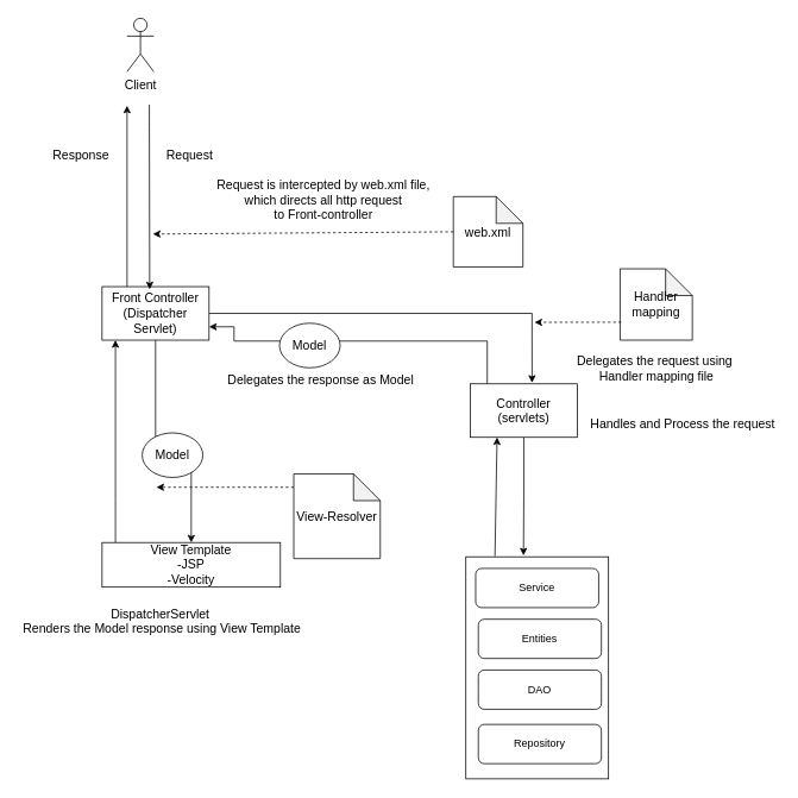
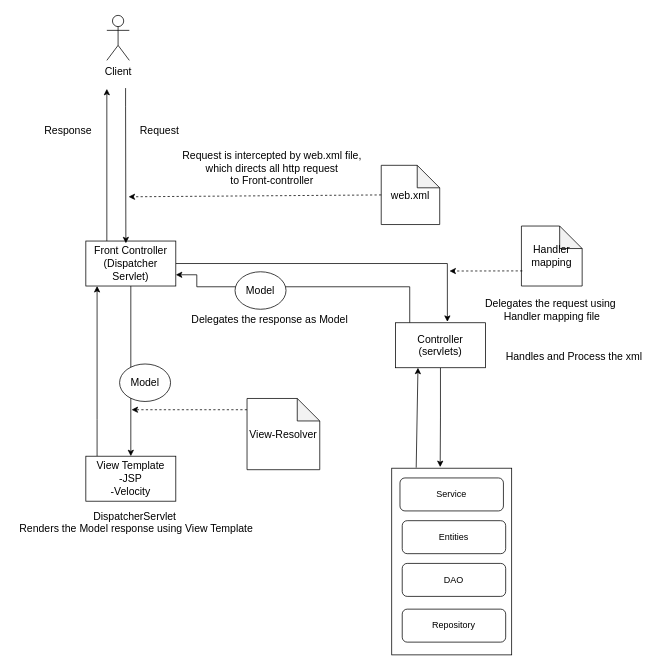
- <mxCell id="13" value="Handles and Process the request" style="text;html=1;align=center;verticalAlign=middle;resizable=0;points=[];autosize=1;strokeColor=none;fillColor=none;fontSize=14;" parent="1" vertex="1"><mxGeometry x="656" y="464" width="217" height="21" as="geometry" /></mxCell>
+ <mxCell id="13" value="Handles and Process the xml" style="text;html=1;align=center;verticalAlign=middle;resizable=0;points=[];autosize=1;strokeColor=none;fillColor=none;fontSize=14;" parent="1" vertex="1"><mxGeometry x="656" y="464" width="217" height="21" as="geometry" /></mxCell>
- <mxCell id="15" value="View Template&lt;br&gt;-JSP&lt;br&gt;-Velocity" style="rounded=0;whiteSpace=wrap;html=1;fontSize=14;" parent="1" vertex="1"><mxGeometry x="114" y="608" width="200" height="50" as="geometry" /></mxCell>
+ <mxCell id="15" value="View Template&lt;br&gt;-JSP&lt;br&gt;-Velocity" style="rounded=0;whiteSpace=wrap;html=1;fontSize=14;" parent="1" vertex="1"><mxGeometry x="114" y="608" width="120" height="60" as="geometry" /></mxCell>
